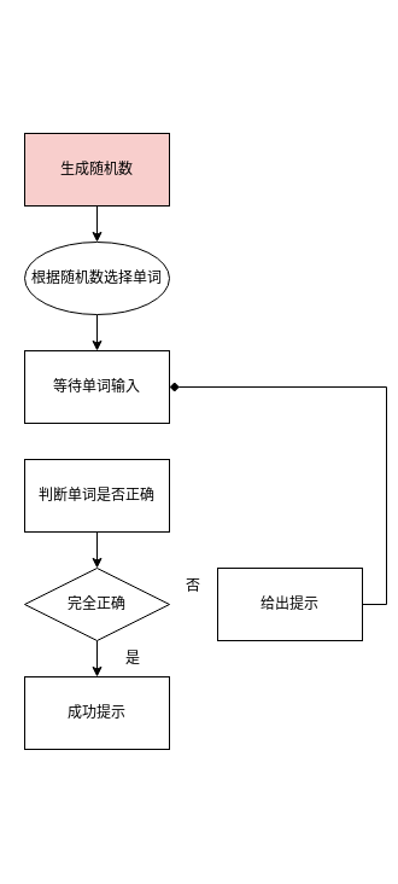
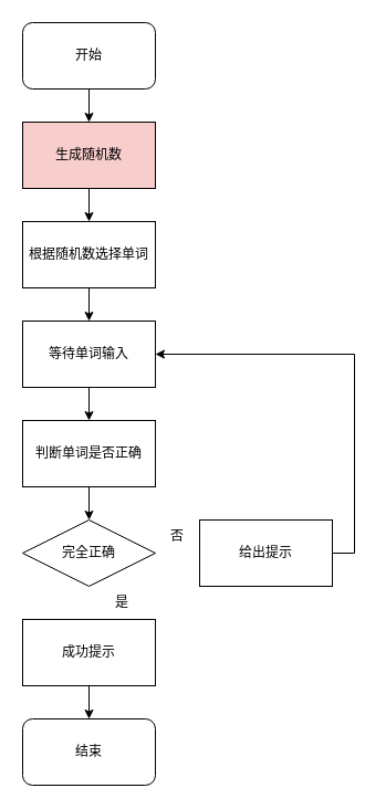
+ <mxCell id="3" value="开始" style="rounded=1;whiteSpace=wrap;html=1;" parent="1" vertex="1"><mxGeometry x="20" y="20" width="120" height="60" as="geometry" /></mxCell>
+ <mxCell id="2" style="edgeStyle=orthogonalEdgeStyle;rounded=0;orthogonalLoop=1;jettySize=auto;html=1;exitX=0.5;exitY=1;exitDx=0;exitDy=0;entryX=0.5;entryY=0;entryDx=0;entryDy=0;" edge="1" parent="1" source="3" target="20"><mxGeometry relative="1" as="geometry" /></mxCell>
- <mxCell id="5" value="根据随机数选择单词" style="ellipse;whiteSpace=wrap;html=1;" parent="1" vertex="1"><mxGeometry x="20" y="200" width="120" height="60" as="geometry" /></mxCell>
+ <mxCell id="5" value="根据随机数选择单词" style="rounded=0;whiteSpace=wrap;html=1;" parent="1" vertex="1"><mxGeometry x="20" y="200" width="120" height="60" as="geometry" /></mxCell>
- <mxCell id="15" style="edgeStyle=orthogonalEdgeStyle;rounded=0;orthogonalLoop=1;jettySize=auto;html=1;exitX=1;exitY=0.5;exitDx=0;exitDy=0;entryX=1;entryY=0.5;entryDx=0;entryDy=0;endArrow=diamond;" parent="1" source="16" target="7" edge="1"><mxGeometry relative="1" as="geometry" /></mxCell>
+ <mxCell id="15" style="edgeStyle=orthogonalEdgeStyle;rounded=0;orthogonalLoop=1;jettySize=auto;html=1;exitX=1;exitY=0.5;exitDx=0;exitDy=0;entryX=1;entryY=0.5;entryDx=0;entryDy=0;" parent="1" source="16" target="7" edge="1"><mxGeometry relative="1" as="geometry" /></mxCell>
+ <mxCell id="6" style="edgeStyle=orthogonalEdgeStyle;rounded=0;orthogonalLoop=1;jettySize=auto;html=1;exitX=0.5;exitY=1;exitDx=0;exitDy=0;entryX=0.5;entryY=0;entryDx=0;entryDy=0;" parent="1" source="7" target="9" edge="1"><mxGeometry relative="1" as="geometry" /></mxCell>
- <mxCell id="10" style="edgeStyle=orthogonalEdgeStyle;rounded=0;orthogonalLoop=1;jettySize=auto;html=1;exitX=0.5;exitY=1;exitDx=0;exitDy=0;entryX=0.5;entryY=0;entryDx=0;entryDy=0;" parent="1" source="11" target="13" edge="1"><mxGeometry relative="1" as="geometry" /></mxCell>
+ <mxCell id="12" style="edgeStyle=orthogonalEdgeStyle;rounded=0;orthogonalLoop=1;jettySize=auto;html=1;exitX=0.5;exitY=1;exitDx=0;exitDy=0;entryX=0.5;entryY=0;entryDx=0;entryDy=0;" edge="1" parent="1" source="13" target="18"><mxGeometry relative="1" as="geometry" /></mxCell>
+ <mxCell id="18" value="结束" style="rounded=1;whiteSpace=wrap;html=1;" vertex="1" parent="1"><mxGeometry x="20" y="650" width="120" height="60" as="geometry" /></mxCell>
